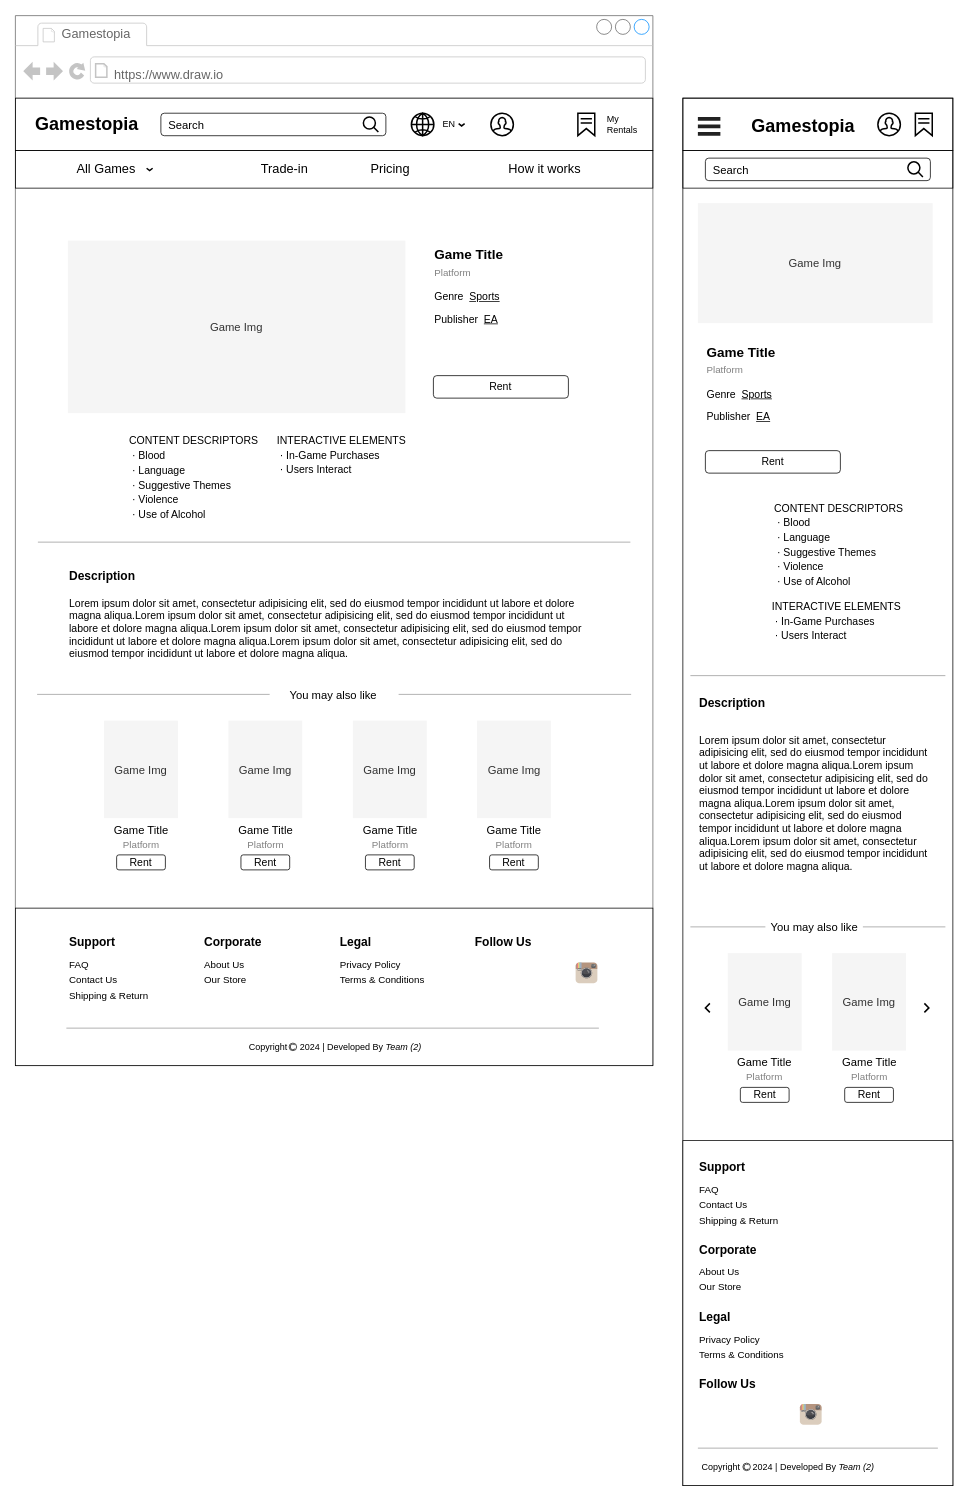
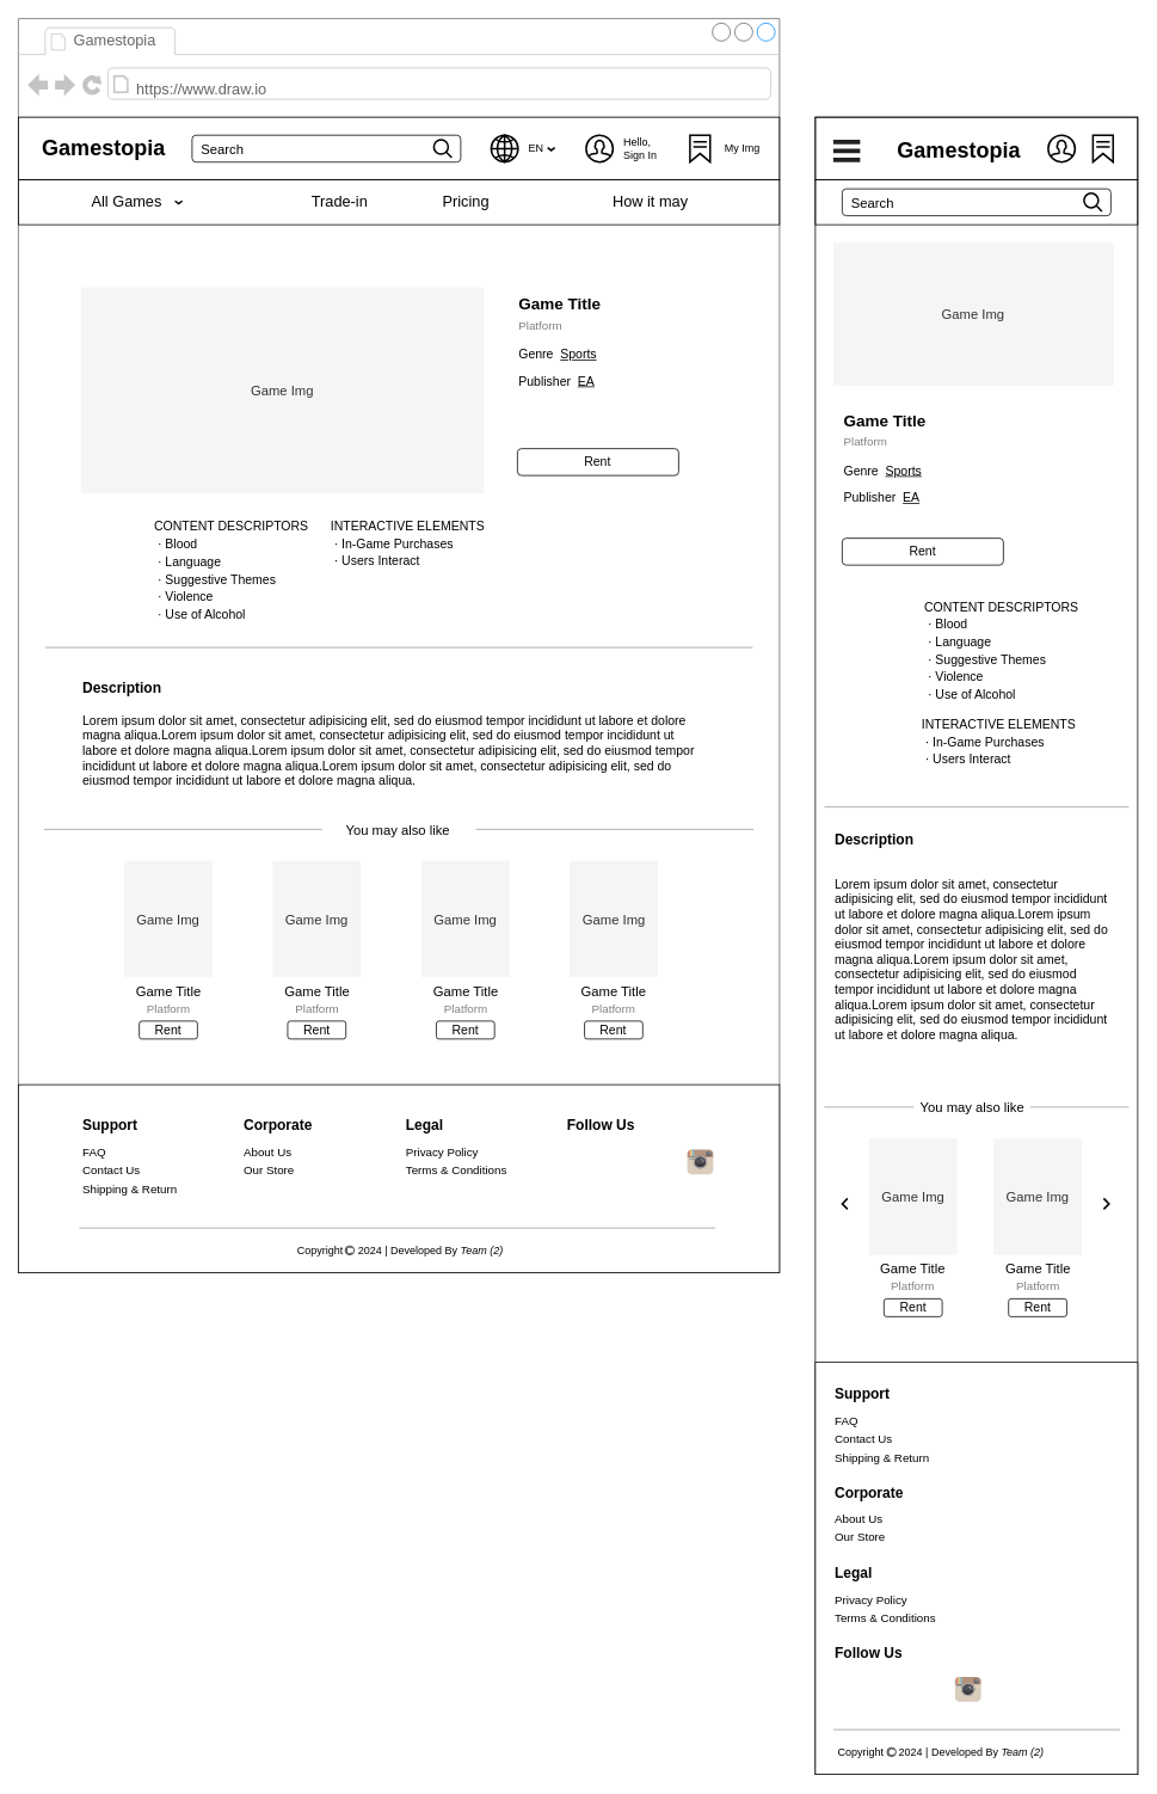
+ <mxCell id="119" value="Hello,&lt;br&gt;Sign In" style="text;html=1;strokeColor=none;fillColor=none;align=left;verticalAlign=middle;whiteSpace=wrap;rounded=0;" vertex="1" parent="117"><mxGeometry x="40" width="50" height="30" as="geometry" /></mxCell>
- <mxCell id="128" value="My Rentals" style="text;html=1;strokeColor=none;fillColor=none;align=left;verticalAlign=middle;whiteSpace=wrap;rounded=0;" vertex="1" parent="127"><mxGeometry x="37" width="50" height="30" as="geometry" /></mxCell>
+ <mxCell id="128" value="My Img" style="text;html=1;strokeColor=none;fillColor=none;align=left;verticalAlign=middle;whiteSpace=wrap;rounded=0;" vertex="1" parent="127"><mxGeometry x="37" width="50" height="30" as="geometry" /></mxCell>
- <mxCell id="137" value="How it works" style="text;html=1;strokeColor=none;fillColor=none;align=center;verticalAlign=middle;whiteSpace=wrap;rounded=0;fontSize=17;" vertex="1" parent="130"><mxGeometry x="648.75" y="10" width="114" height="30" as="geometry" /></mxCell>
+ <mxCell id="137" value="How it may" style="text;html=1;strokeColor=none;fillColor=none;align=center;verticalAlign=middle;whiteSpace=wrap;rounded=0;fontSize=17;" vertex="1" parent="130"><mxGeometry x="648.75" y="10" width="114" height="30" as="geometry" /></mxCell>
